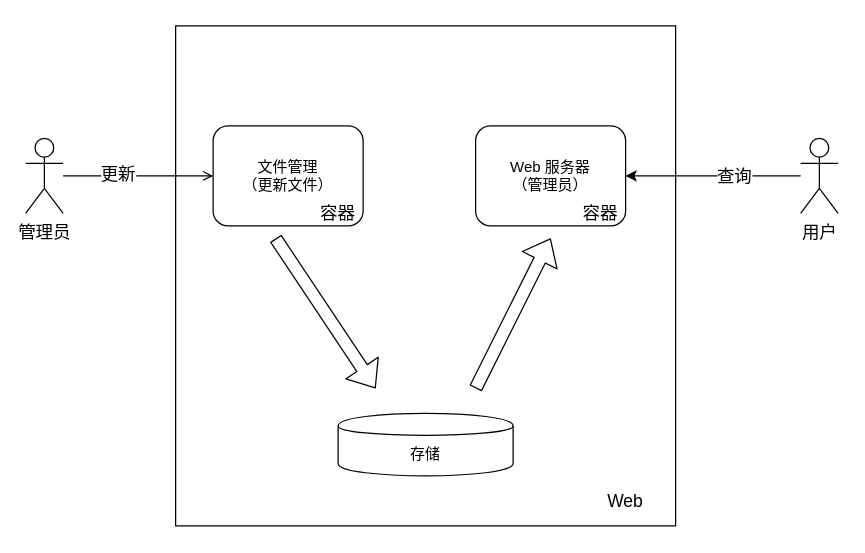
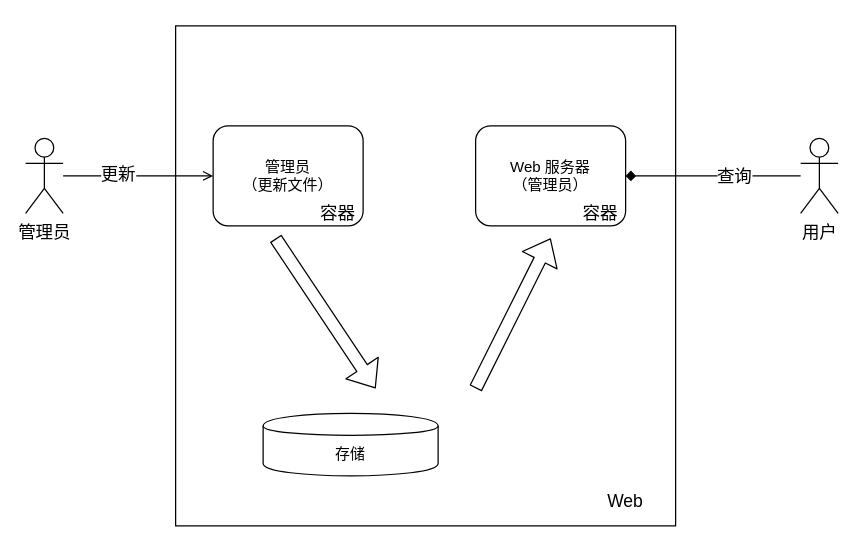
- <mxCell id="4" value="文件管理&lt;br&gt;（更新文件）" style="rounded=1;whiteSpace=wrap;html=1;" vertex="1" parent="1"><mxGeometry x="170" y="100" width="120" height="80" as="geometry" /></mxCell>
+ <mxCell id="4" value="管理员&lt;br&gt;（更新文件）" style="rounded=1;whiteSpace=wrap;html=1;" vertex="1" parent="1"><mxGeometry x="170" y="100" width="120" height="80" as="geometry" /></mxCell>
- <mxCell id="11" style="edgeStyle=orthogonalEdgeStyle;rounded=0;orthogonalLoop=1;jettySize=auto;html=1;fontSize=14;" edge="1" parent="1" source="13" target="5"><mxGeometry relative="1" as="geometry" /></mxCell>
+ <mxCell id="11" style="edgeStyle=orthogonalEdgeStyle;rounded=0;orthogonalLoop=1;jettySize=auto;html=1;fontSize=14;endArrow=diamond;" edge="1" parent="1" source="13" target="5"><mxGeometry relative="1" as="geometry" /></mxCell>
- <mxCell id="3" value="存储" style="shape=cylinder;whiteSpace=wrap;html=1;boundedLbl=1;backgroundOutline=1;" vertex="1" parent="1"><mxGeometry x="270" y="330" width="140" height="50" as="geometry" /></mxCell>
+ <mxCell id="3" value="存储" style="shape=cylinder;whiteSpace=wrap;html=1;boundedLbl=1;backgroundOutline=1;" vertex="1" parent="1"><mxGeometry x="210" y="330" width="140" height="50" as="geometry" /></mxCell>
